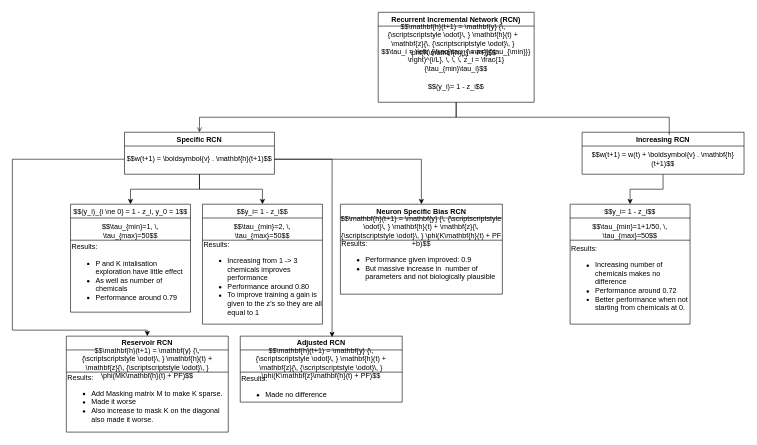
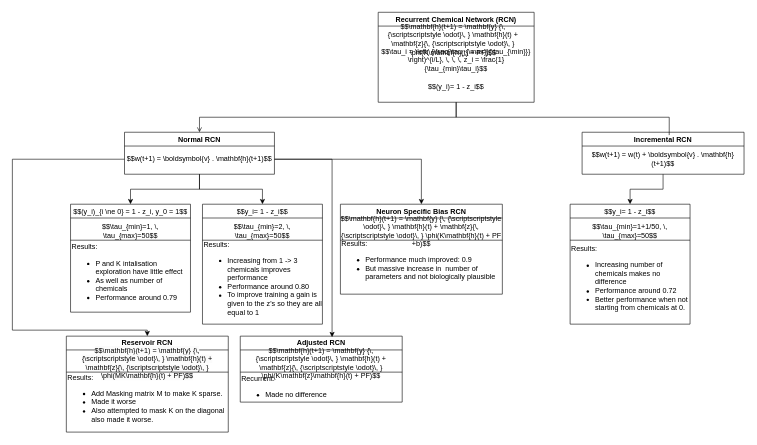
- <mxCell id="7" value="Recurrent Incremental Network (RCN)" style="swimlane;whiteSpace=wrap;html=1;" vertex="1" parent="1"><mxGeometry x="630" y="20" width="260" height="150" as="geometry" /></mxCell>
+ <mxCell id="7" value="Recurrent Chemical Network (RCN)" style="swimlane;whiteSpace=wrap;html=1;" vertex="1" parent="1"><mxGeometry x="630" y="20" width="260" height="150" as="geometry" /></mxCell>
- <mxCell id="5" value="Specific RCN" style="swimlane;whiteSpace=wrap;html=1;" vertex="1" parent="1"><mxGeometry x="207" y="220" width="250" height="70" as="geometry" /></mxCell>
+ <mxCell id="5" value="Normal RCN" style="swimlane;whiteSpace=wrap;html=1;" vertex="1" parent="1"><mxGeometry x="207" y="220" width="250" height="70" as="geometry" /></mxCell>
- <mxCell id="35" value="Increasing RCN" style="swimlane;whiteSpace=wrap;html=1;" vertex="1" parent="1"><mxGeometry x="970" y="220" width="270" height="70" as="geometry" /></mxCell>
+ <mxCell id="35" value="Incremental RCN" style="swimlane;whiteSpace=wrap;html=1;" vertex="1" parent="1"><mxGeometry x="970" y="220" width="270" height="70" as="geometry" /></mxCell>
- <mxCell id="22" value="Results:&lt;div&gt;&lt;ul&gt;&lt;li&gt;Performance given improved: 0.9&lt;/li&gt;&lt;li&gt;But massive increase in&amp;nbsp; number of parameters and not biologically plausible&lt;/li&gt;&lt;/ul&gt;&lt;/div&gt;" style="text;html=1;align=left;verticalAlign=middle;whiteSpace=wrap;rounded=0;" vertex="1" parent="19"><mxGeometry y="60" width="270" height="80" as="geometry" /></mxCell>
+ <mxCell id="22" value="Results:&lt;div&gt;&lt;ul&gt;&lt;li&gt;Performance much improved: 0.9&lt;/li&gt;&lt;li&gt;But massive increase in&amp;nbsp; number of parameters and not biologically plausible&lt;/li&gt;&lt;/ul&gt;&lt;/div&gt;" style="text;html=1;align=left;verticalAlign=middle;whiteSpace=wrap;rounded=0;" vertex="1" parent="19"><mxGeometry y="60" width="270" height="80" as="geometry" /></mxCell>
- <mxCell id="31" value="Results:&lt;div&gt;&lt;ul&gt;&lt;li&gt;Made no difference&lt;/li&gt;&lt;/ul&gt;&lt;/div&gt;" style="text;html=1;align=left;verticalAlign=middle;whiteSpace=wrap;rounded=0;" vertex="1" parent="29"><mxGeometry y="60" width="270" height="60" as="geometry" /></mxCell>
+ <mxCell id="31" value="Recurrent:&lt;div&gt;&lt;ul&gt;&lt;li&gt;Made no difference&lt;/li&gt;&lt;/ul&gt;&lt;/div&gt;" style="text;html=1;align=left;verticalAlign=middle;whiteSpace=wrap;rounded=0;" vertex="1" parent="29"><mxGeometry y="60" width="270" height="60" as="geometry" /></mxCell>
- <mxCell id="26" value="Results:&lt;div&gt;&lt;ul&gt;&lt;li&gt;Add Masking matrix M to make K sparse.&lt;/li&gt;&lt;li&gt;Made it worse&lt;/li&gt;&lt;li&gt;Also increase to mask K on the diagonal also made it worse.&lt;/li&gt;&lt;/ul&gt;&lt;/div&gt;" style="text;html=1;align=left;verticalAlign=middle;whiteSpace=wrap;rounded=0;" vertex="1" parent="24"><mxGeometry y="60" width="270" height="100" as="geometry" /></mxCell>
+ <mxCell id="26" value="Results:&lt;div&gt;&lt;ul&gt;&lt;li&gt;Add Masking matrix M to make K sparse.&lt;/li&gt;&lt;li&gt;Made it worse&lt;/li&gt;&lt;li&gt;Also attempted to mask K on the diagonal also made it worse.&lt;/li&gt;&lt;/ul&gt;&lt;/div&gt;" style="text;html=1;align=left;verticalAlign=middle;whiteSpace=wrap;rounded=0;" vertex="1" parent="24"><mxGeometry y="60" width="270" height="100" as="geometry" /></mxCell>
